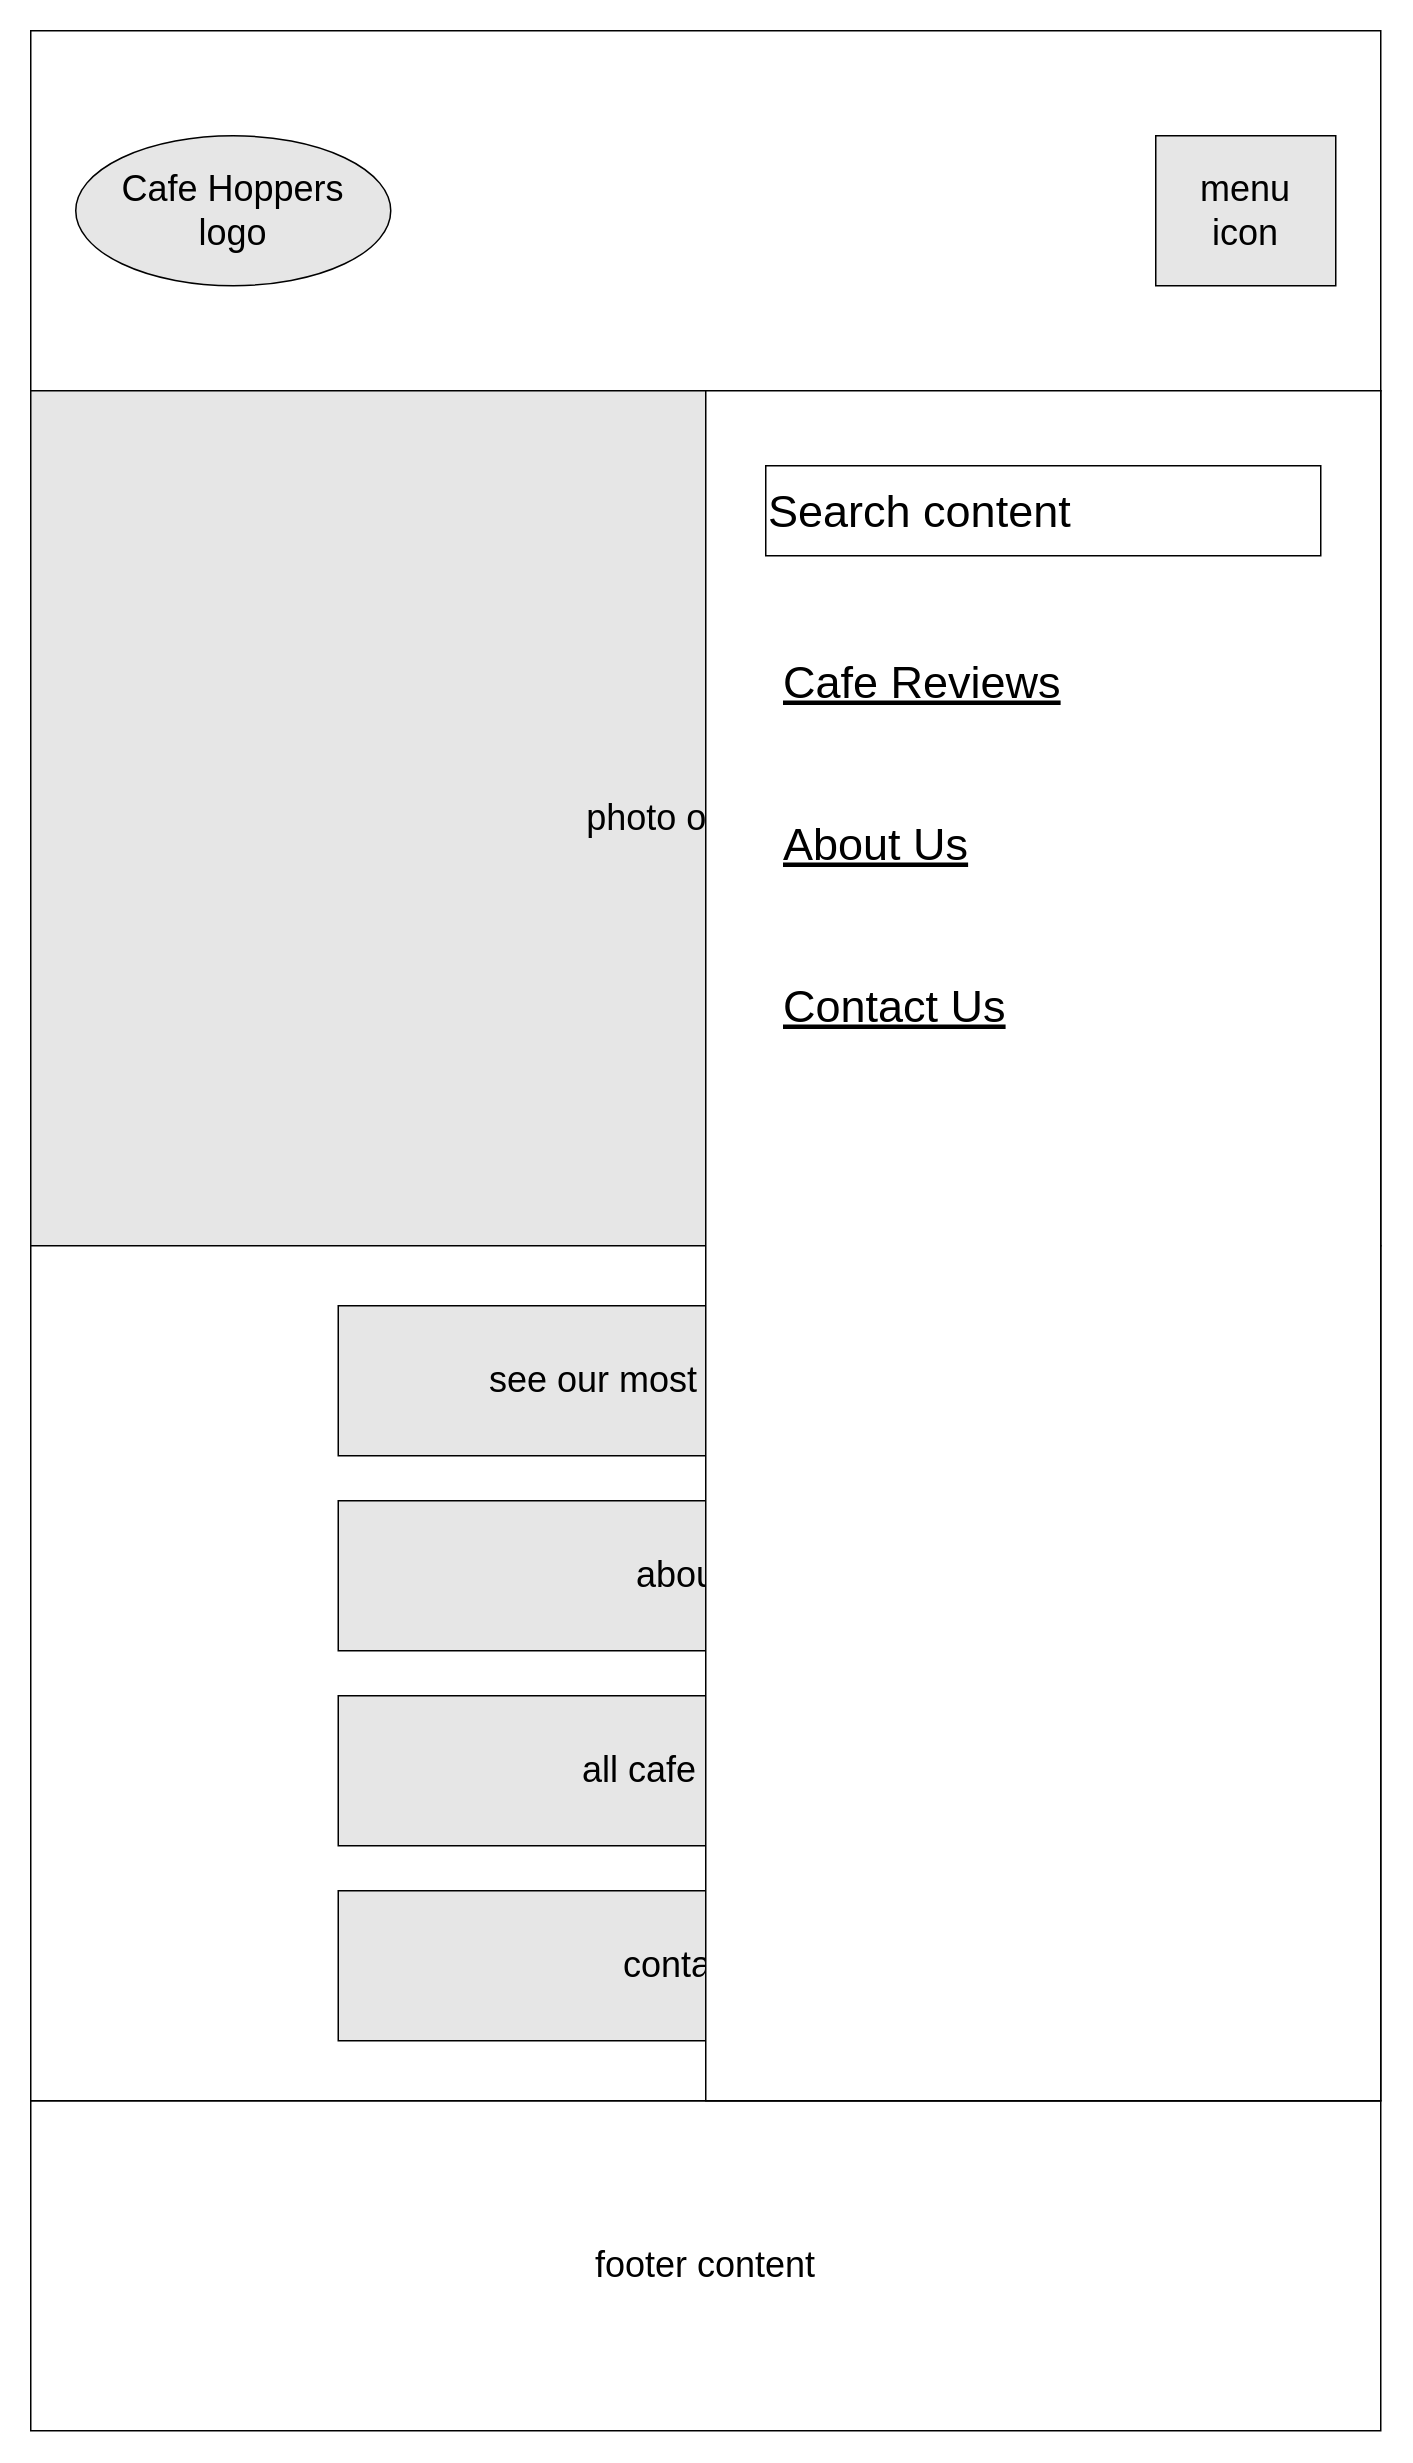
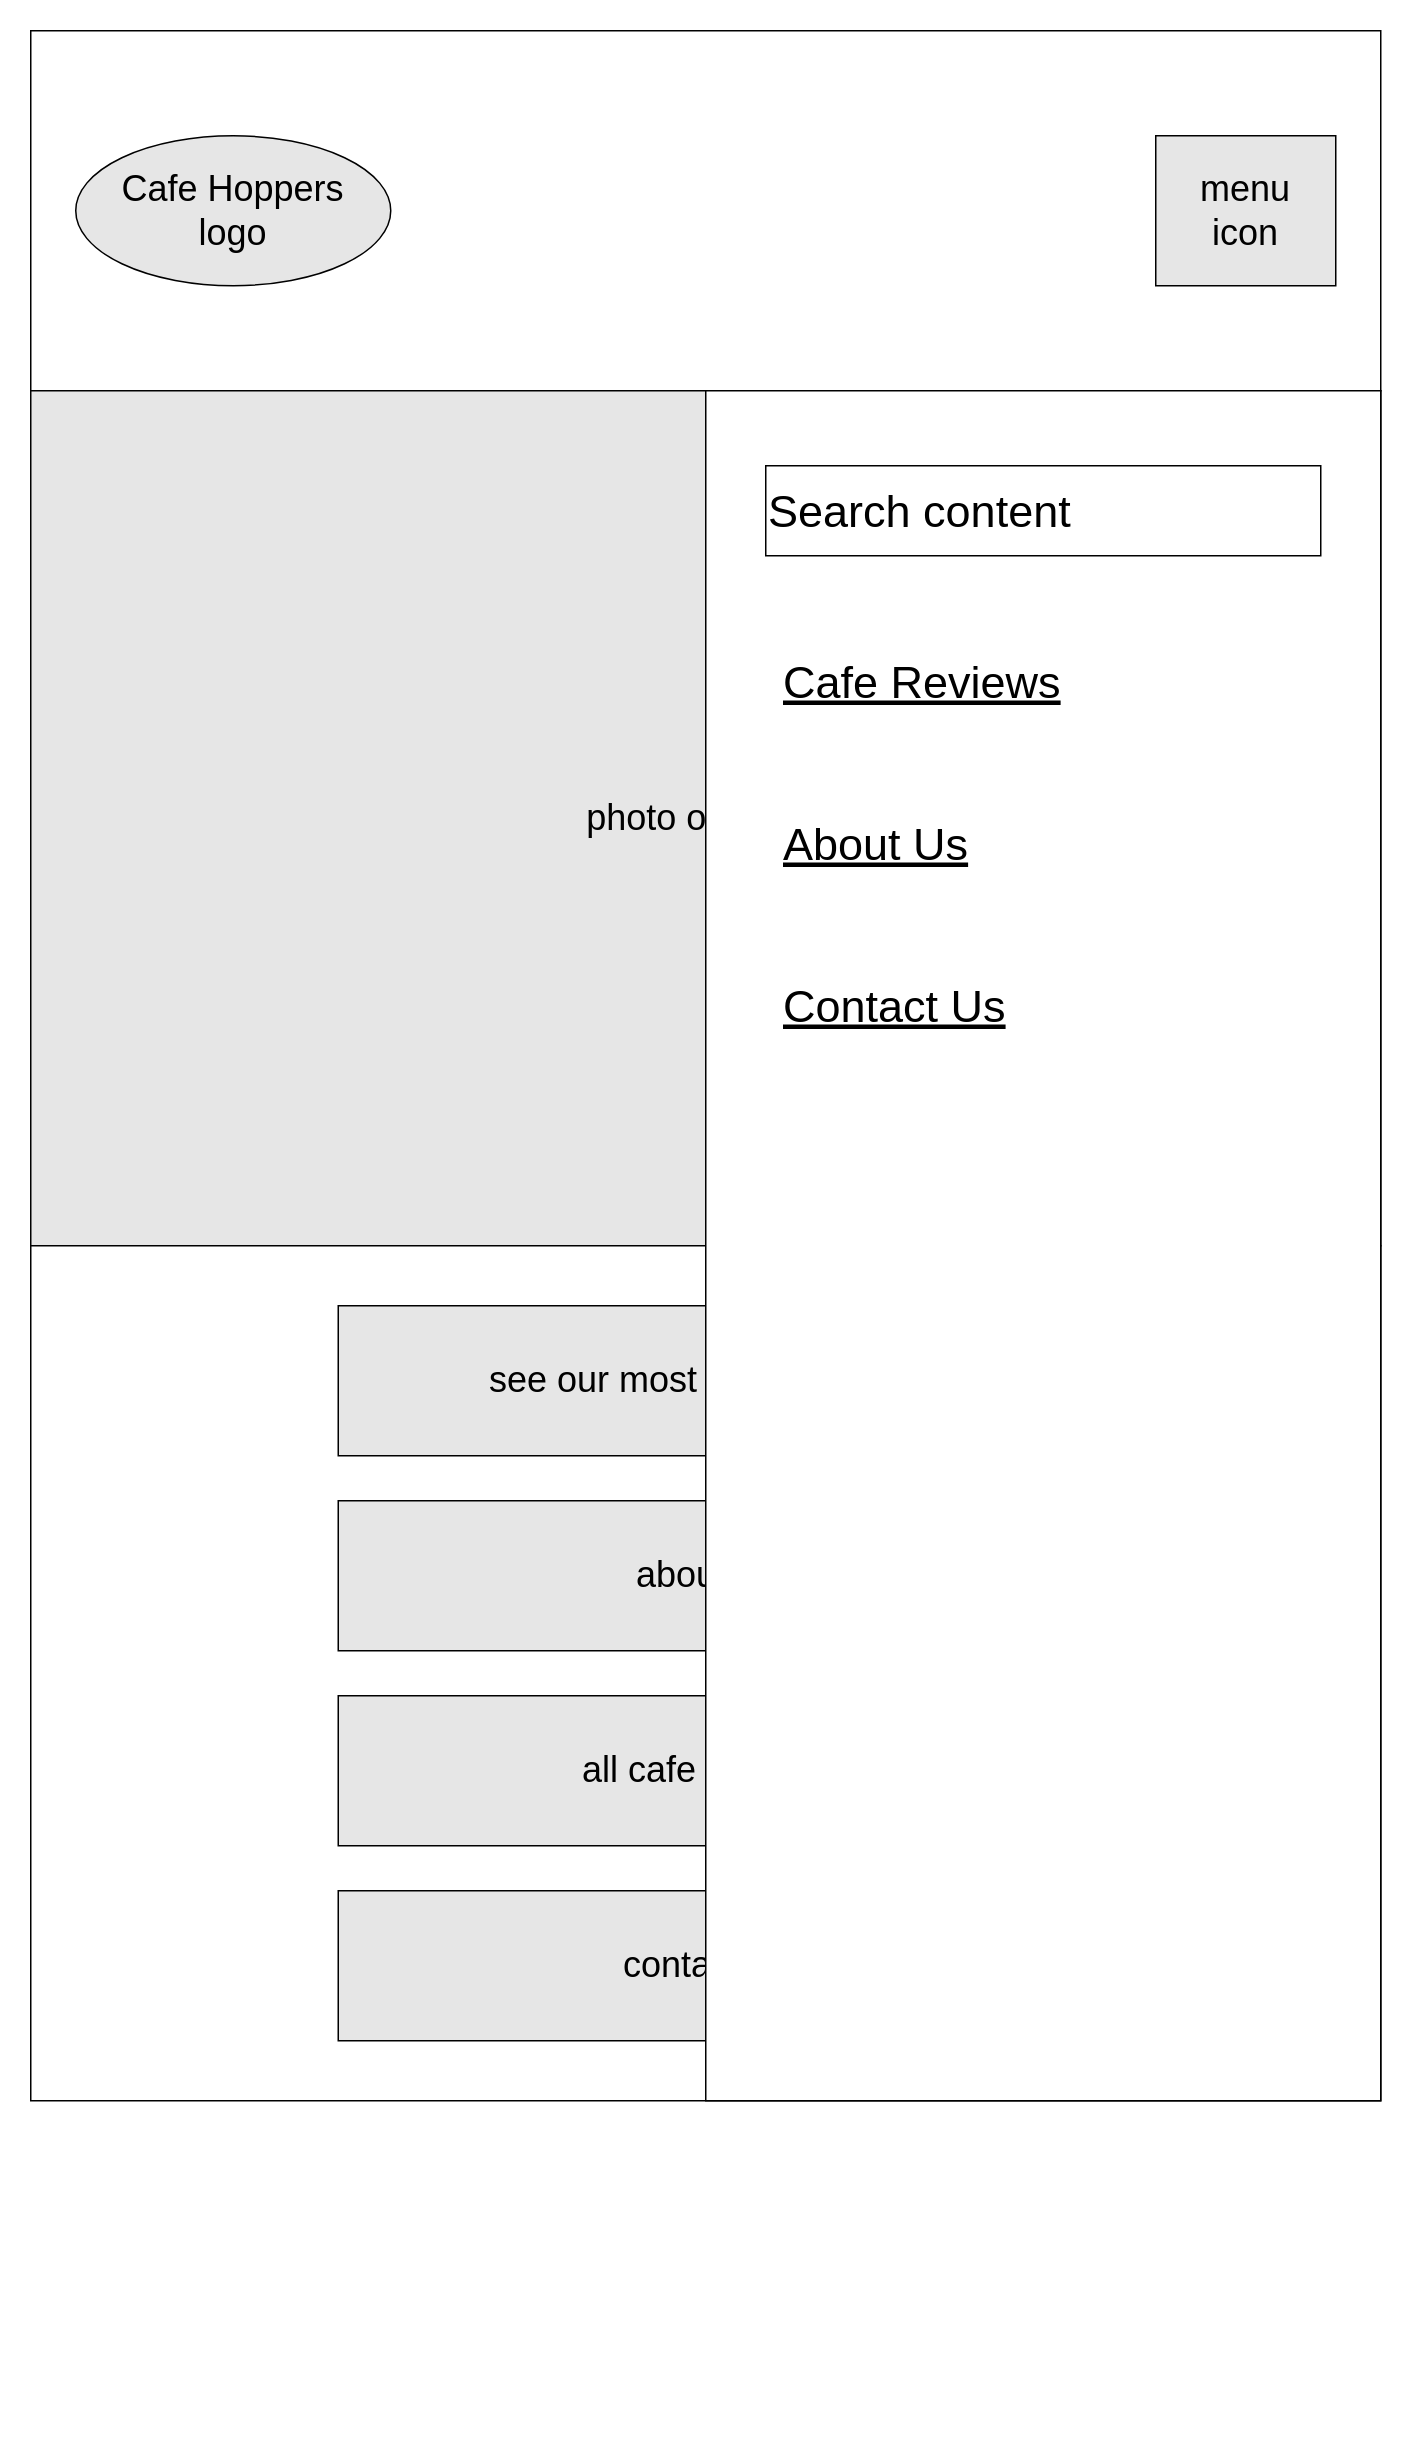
- <mxCell id="6" value="footer content" style="rounded=0;whiteSpace=wrap;html=1;fontSize=24;fillColor=#FFFFFF;" parent="1" vertex="1"><mxGeometry y="1400" width="900" height="220" as="geometry" x="20" /></mxCell>
